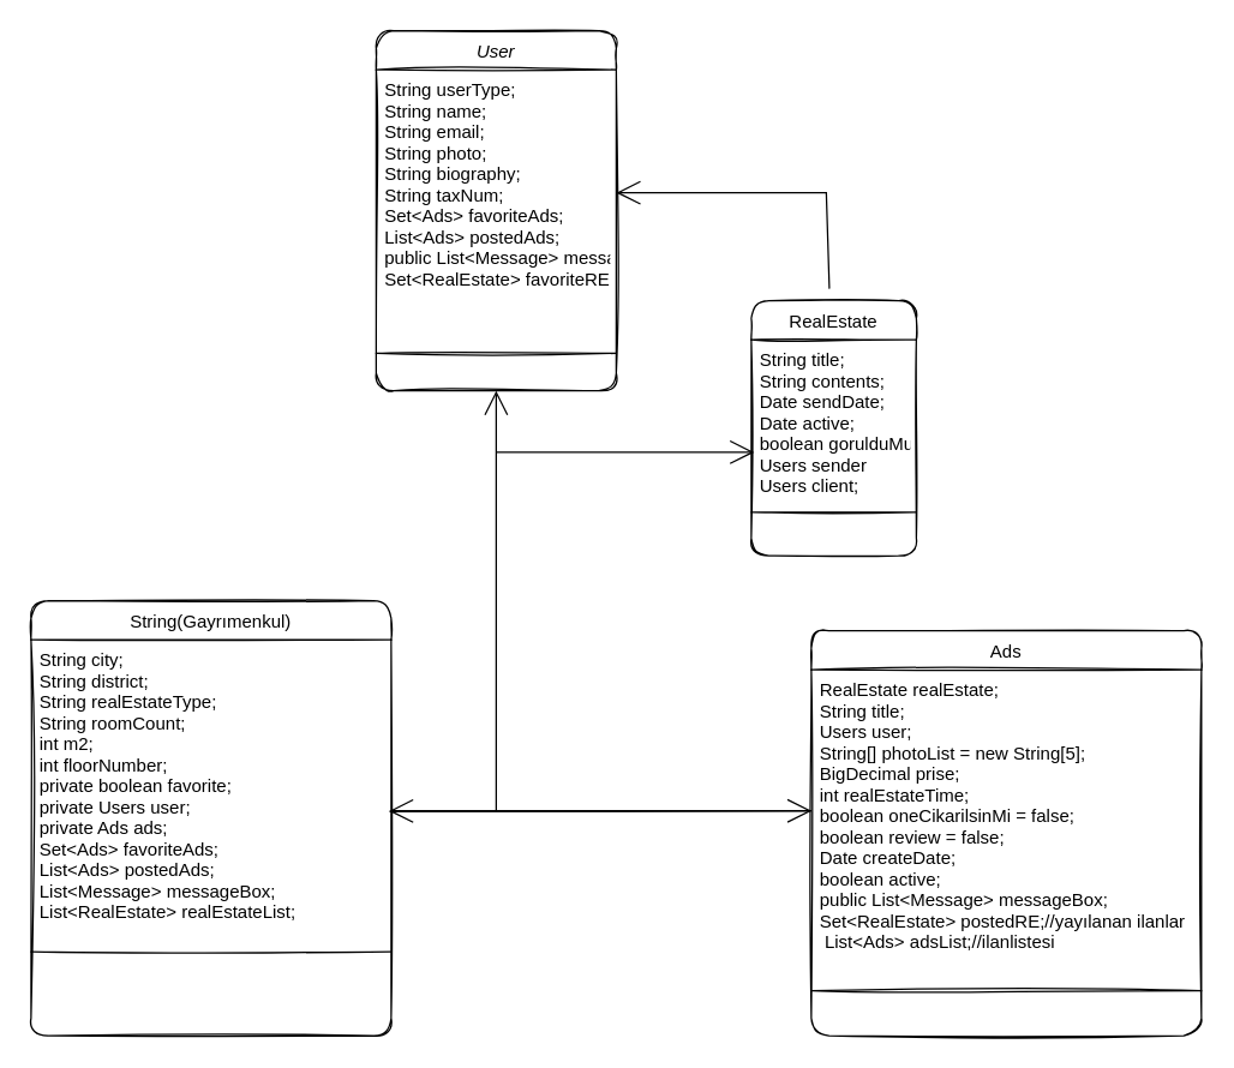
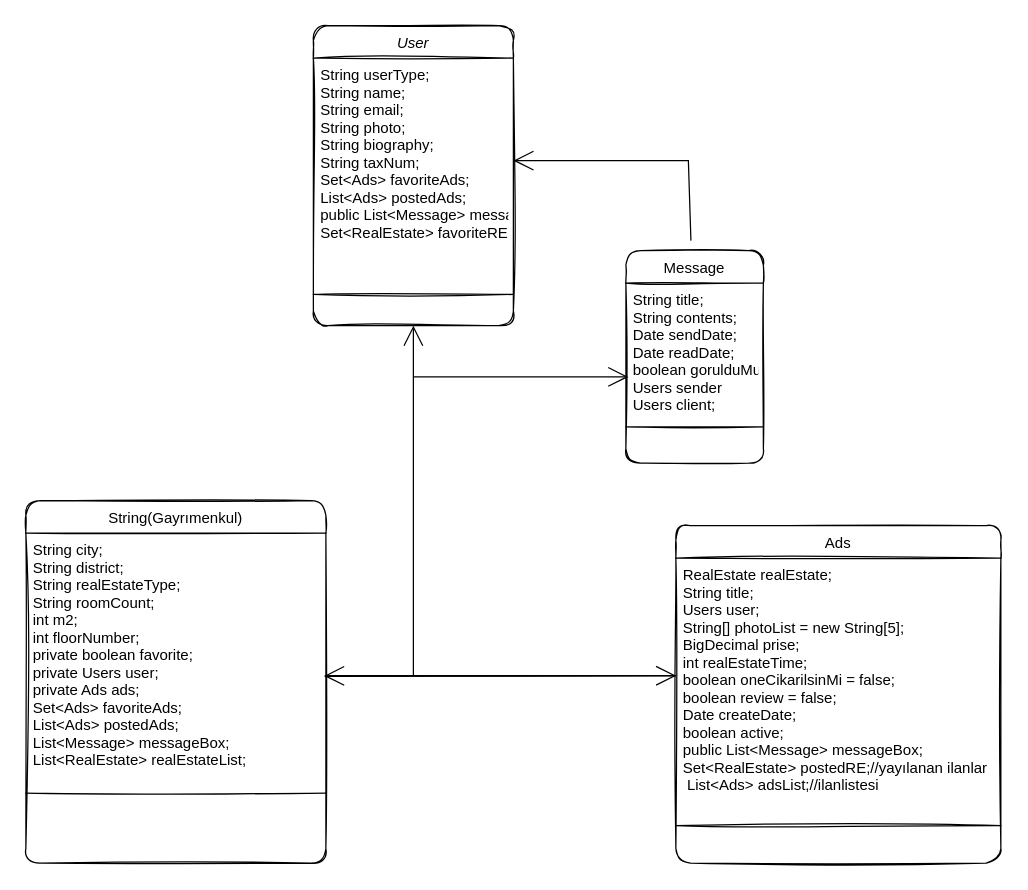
- <mxCell id="6" value="RealEstate" style="swimlane;fontStyle=0;align=center;verticalAlign=top;childLayout=stackLayout;horizontal=1;startSize=26;horizontalStack=0;resizeParent=1;resizeLast=0;collapsible=1;marginBottom=0;rounded=1;shadow=0;strokeWidth=1;sketch=1;" parent="1" vertex="1"><mxGeometry x="500" y="200" width="110" height="170" as="geometry"><mxRectangle x="130" y="380" width="160" height="26" as="alternateBounds" /></mxGeometry></mxCell>
+ <mxCell id="6" value="Message" style="swimlane;fontStyle=0;align=center;verticalAlign=top;childLayout=stackLayout;horizontal=1;startSize=26;horizontalStack=0;resizeParent=1;resizeLast=0;collapsible=1;marginBottom=0;rounded=1;shadow=0;strokeWidth=1;sketch=1;" parent="1" vertex="1"><mxGeometry x="500" y="200" width="110" height="170" as="geometry"><mxRectangle x="130" y="380" width="160" height="26" as="alternateBounds" /></mxGeometry></mxCell>
- <mxCell id="7" value="String title;&#10;String contents;&#10;Date sendDate;&#10;Date active;&#10;boolean gorulduMu;&#10;Users sender&#10;Users client;" style="text;align=left;verticalAlign=top;spacingLeft=4;spacingRight=4;overflow=hidden;rotatable=0;points=[[0,0.5],[1,0.5]];portConstraint=eastwest;sketch=1;rounded=1;" parent="6" vertex="1"><mxGeometry y="26" width="110" height="100" as="geometry" /></mxCell>
+ <mxCell id="7" value="String title;&#10;String contents;&#10;Date sendDate;&#10;Date readDate;&#10;boolean gorulduMu;&#10;Users sender&#10;Users client;" style="text;align=left;verticalAlign=top;spacingLeft=4;spacingRight=4;overflow=hidden;rotatable=0;points=[[0,0.5],[1,0.5]];portConstraint=eastwest;sketch=1;rounded=1;" parent="6" vertex="1"><mxGeometry y="26" width="110" height="100" as="geometry" /></mxCell>
